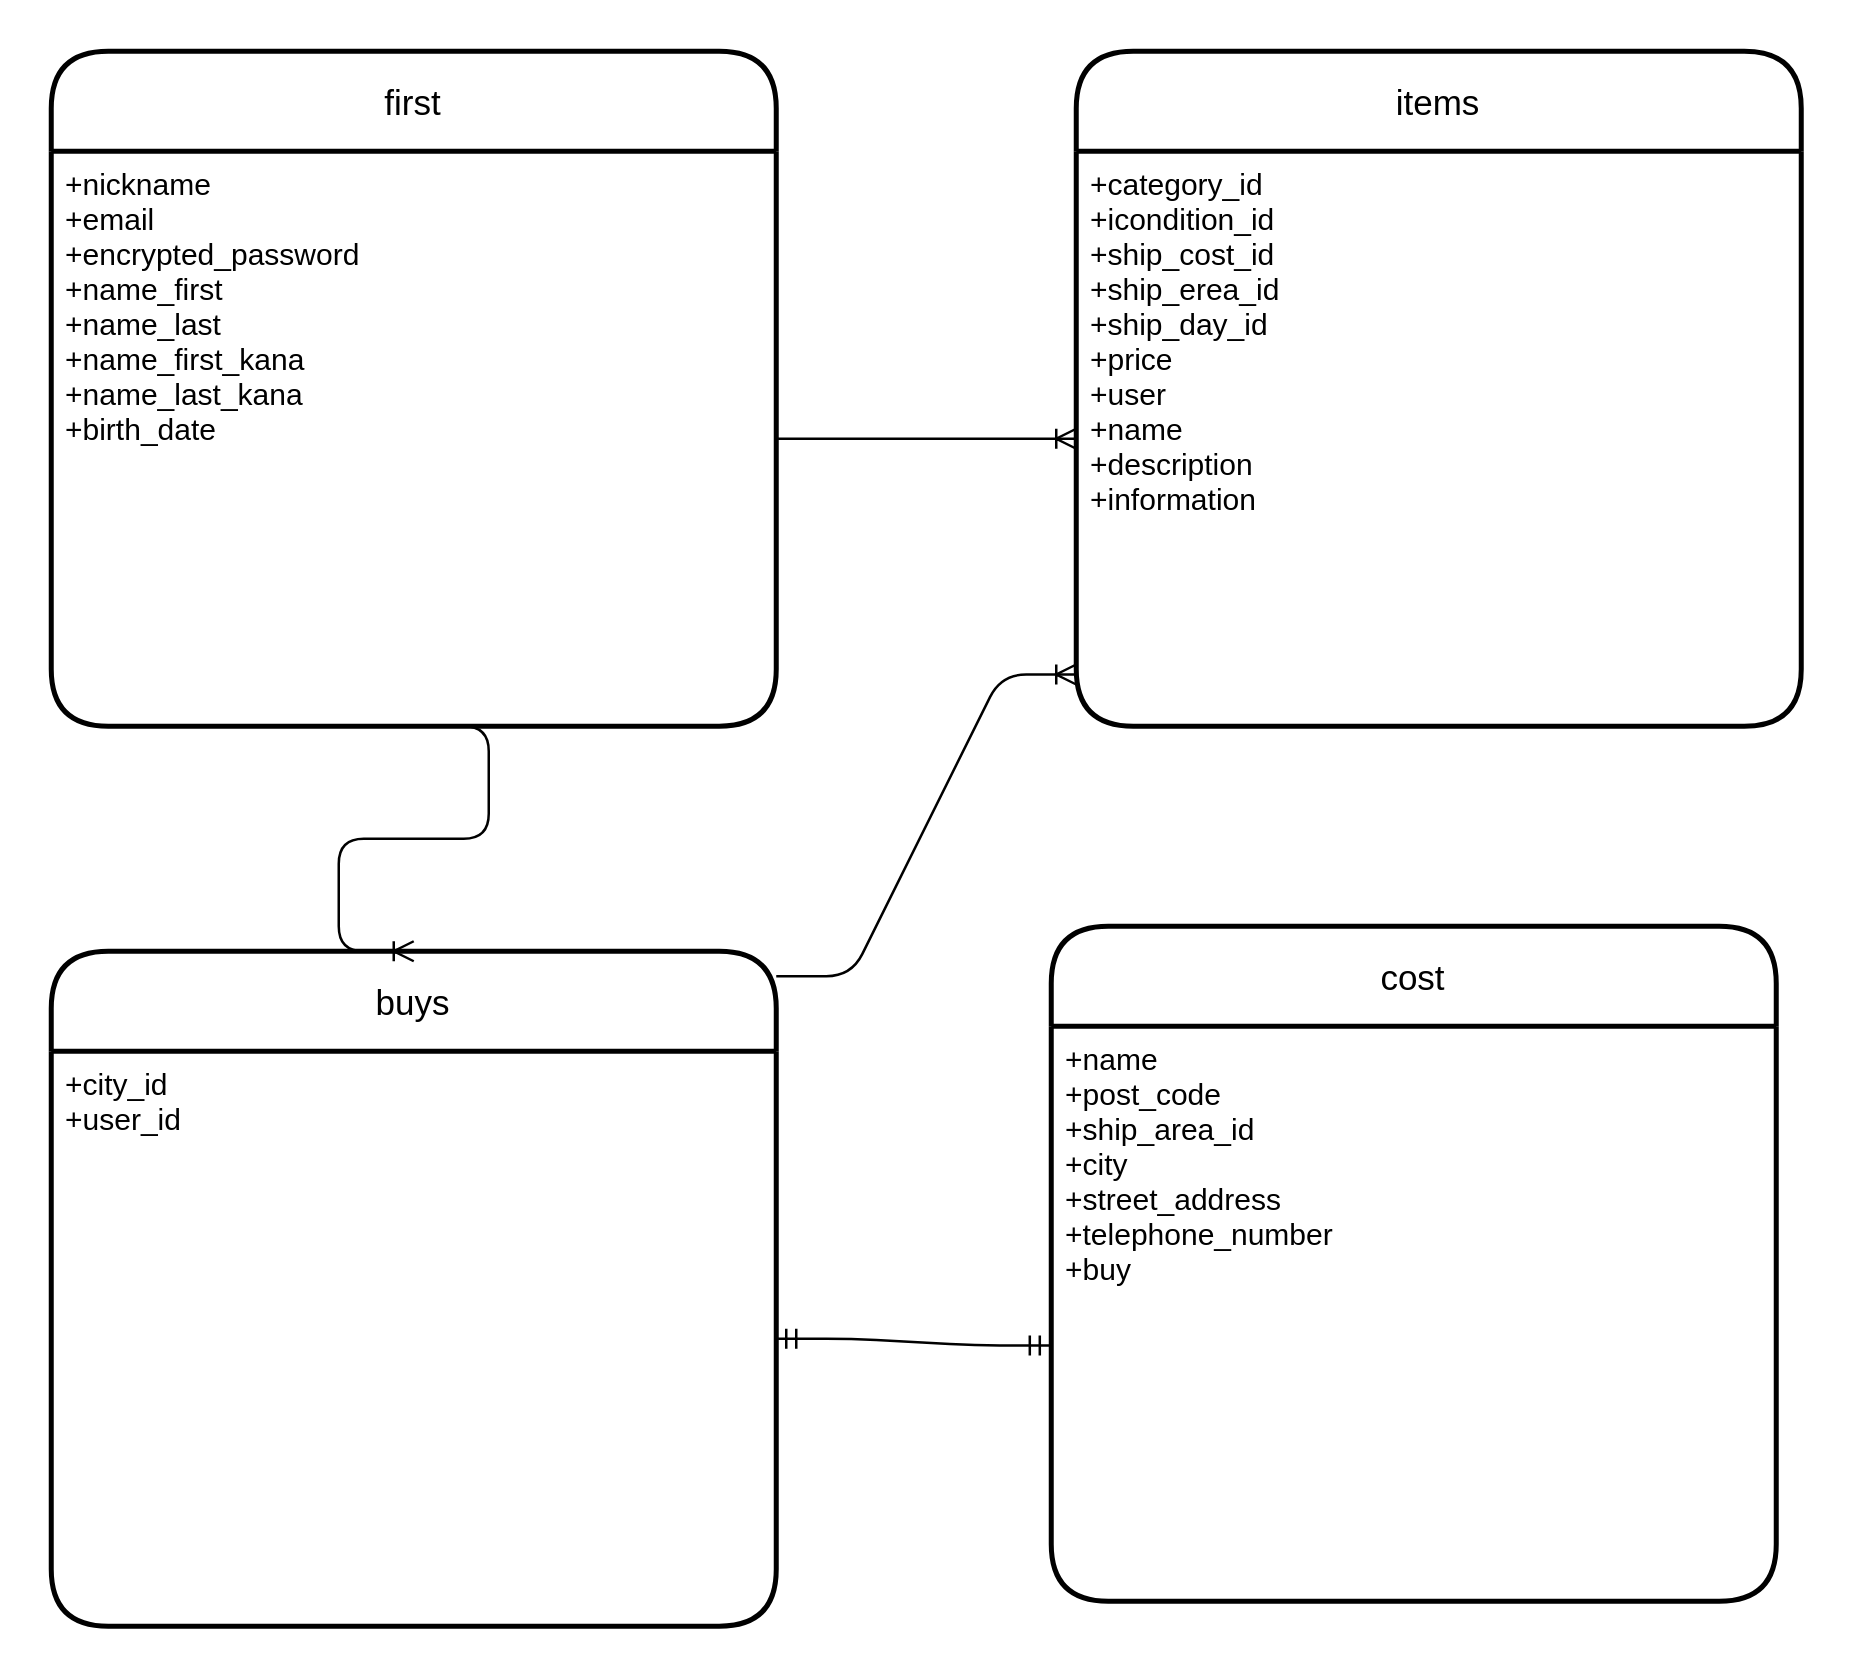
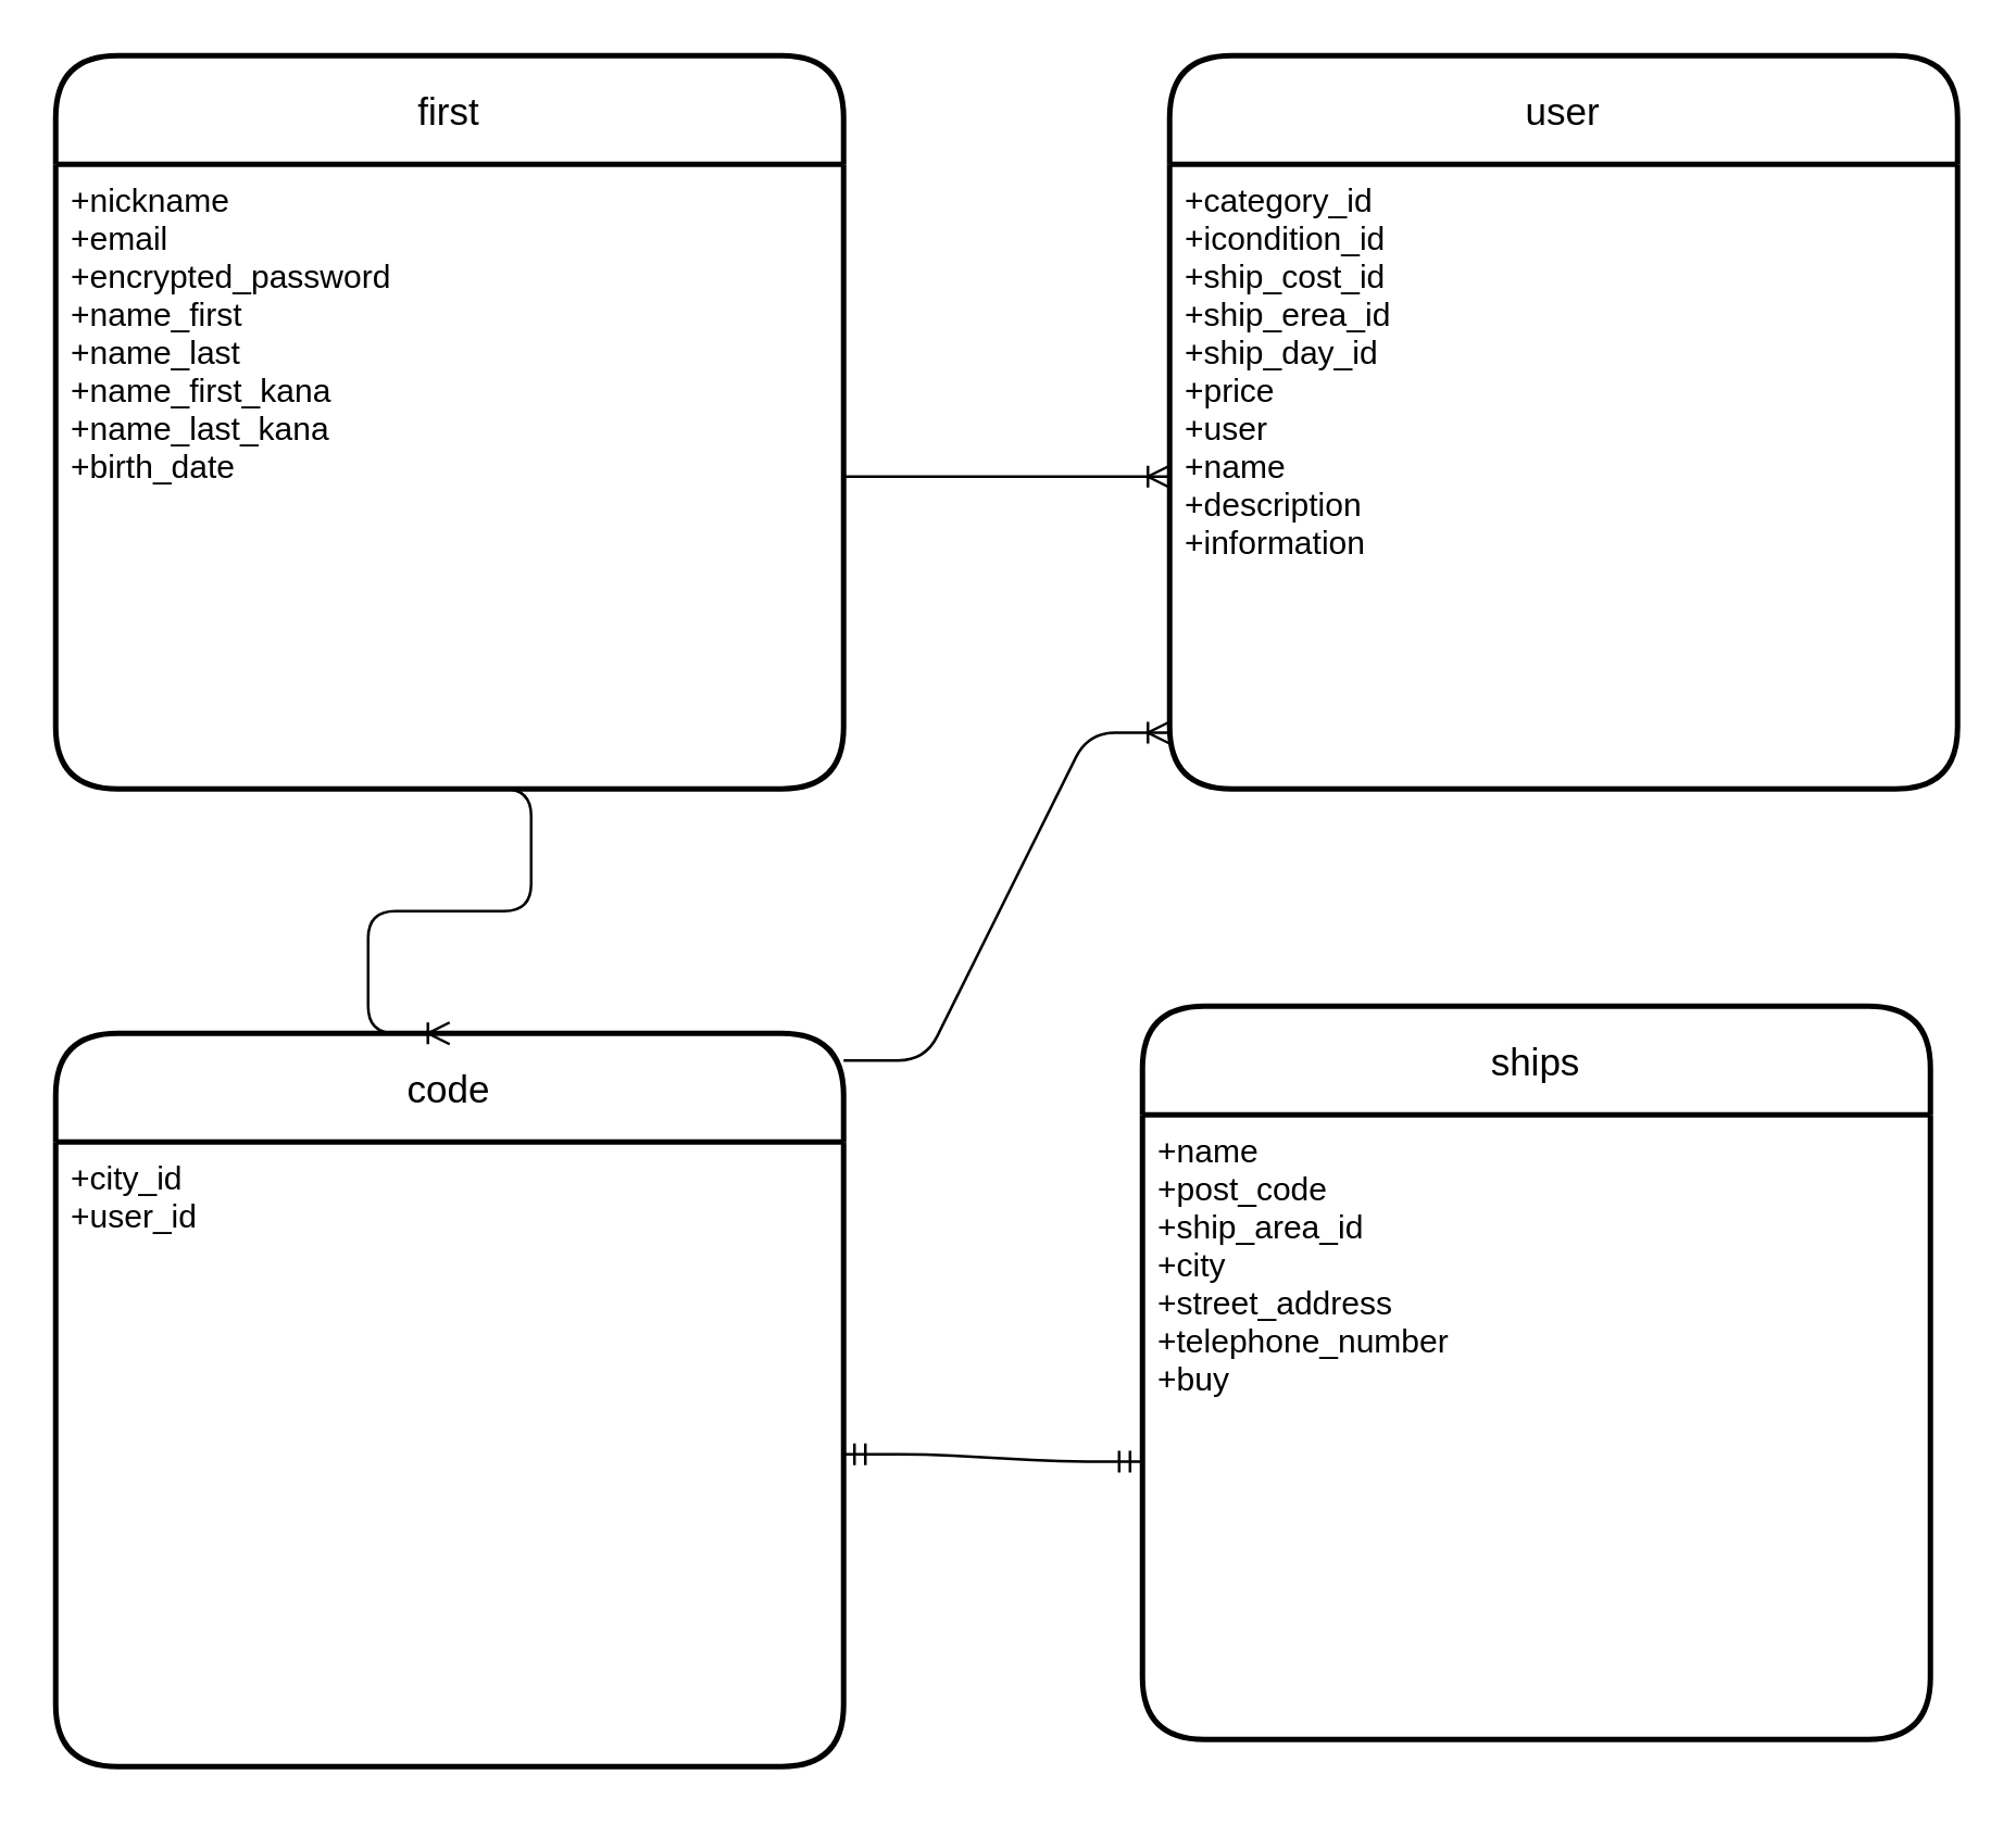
- <mxCell id="4" value="items" style="swimlane;childLayout=stackLayout;horizontal=1;startSize=40;horizontalStack=0;rounded=1;fontSize=14;fontStyle=0;strokeWidth=2;resizeParent=0;resizeLast=1;shadow=0;dashed=0;align=center;arcSize=19;" parent="1" vertex="1"><mxGeometry x="430" y="20" width="290" height="270" as="geometry" /></mxCell>
+ <mxCell id="4" value="user" style="swimlane;childLayout=stackLayout;horizontal=1;startSize=40;horizontalStack=0;rounded=1;fontSize=14;fontStyle=0;strokeWidth=2;resizeParent=0;resizeLast=1;shadow=0;dashed=0;align=center;arcSize=19;" parent="1" vertex="1"><mxGeometry x="430" y="20" width="290" height="270" as="geometry" /></mxCell>
- <mxCell id="8" value="cost" style="swimlane;childLayout=stackLayout;horizontal=1;startSize=40;horizontalStack=0;rounded=1;fontSize=14;fontStyle=0;strokeWidth=2;resizeParent=0;resizeLast=1;shadow=0;dashed=0;align=center;arcSize=19;" parent="1" vertex="1"><mxGeometry x="420" y="370" width="290" height="270" as="geometry" /></mxCell>
+ <mxCell id="8" value="ships" style="swimlane;childLayout=stackLayout;horizontal=1;startSize=40;horizontalStack=0;rounded=1;fontSize=14;fontStyle=0;strokeWidth=2;resizeParent=0;resizeLast=1;shadow=0;dashed=0;align=center;arcSize=19;" parent="1" vertex="1"><mxGeometry x="420" y="370" width="290" height="270" as="geometry" /></mxCell>
- <mxCell id="6" value="buys" style="swimlane;childLayout=stackLayout;horizontal=1;startSize=40;horizontalStack=0;rounded=1;fontSize=14;fontStyle=0;strokeWidth=2;resizeParent=0;resizeLast=1;shadow=0;dashed=0;align=center;arcSize=19;" parent="1" vertex="1"><mxGeometry x="20" y="380" width="290" height="270" as="geometry" /></mxCell>
+ <mxCell id="6" value="code" style="swimlane;childLayout=stackLayout;horizontal=1;startSize=40;horizontalStack=0;rounded=1;fontSize=14;fontStyle=0;strokeWidth=2;resizeParent=0;resizeLast=1;shadow=0;dashed=0;align=center;arcSize=19;" parent="1" vertex="1"><mxGeometry x="20" y="380" width="290" height="270" as="geometry" /></mxCell>
